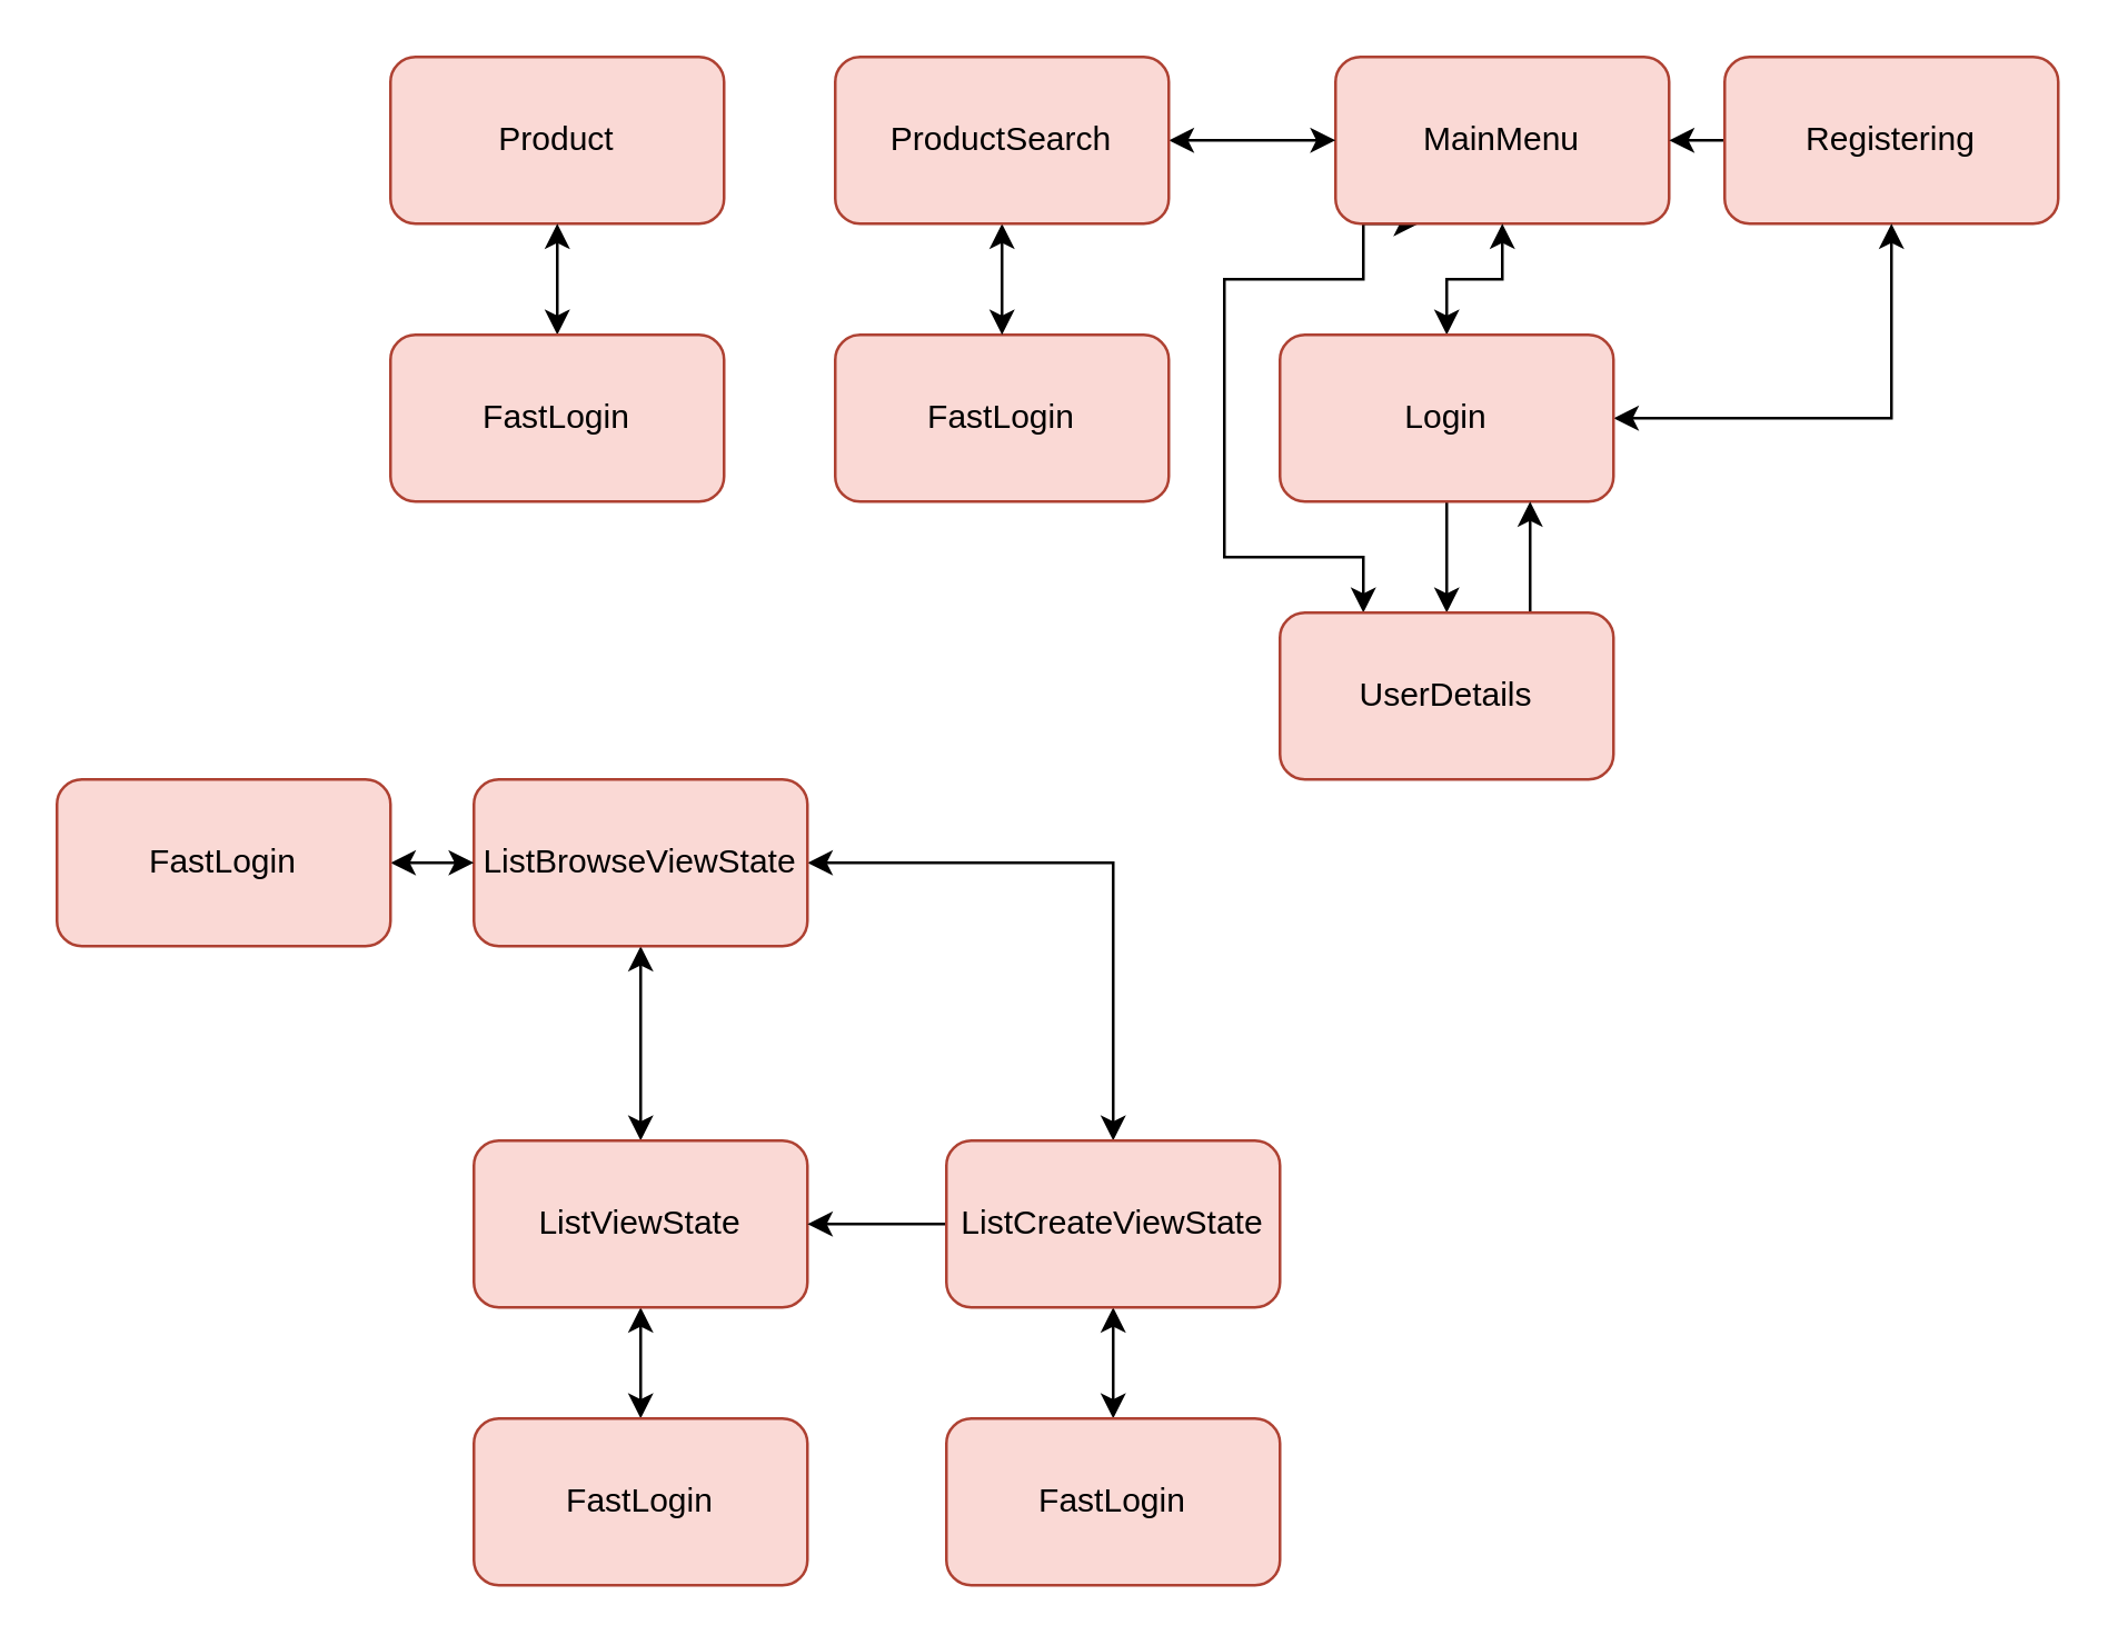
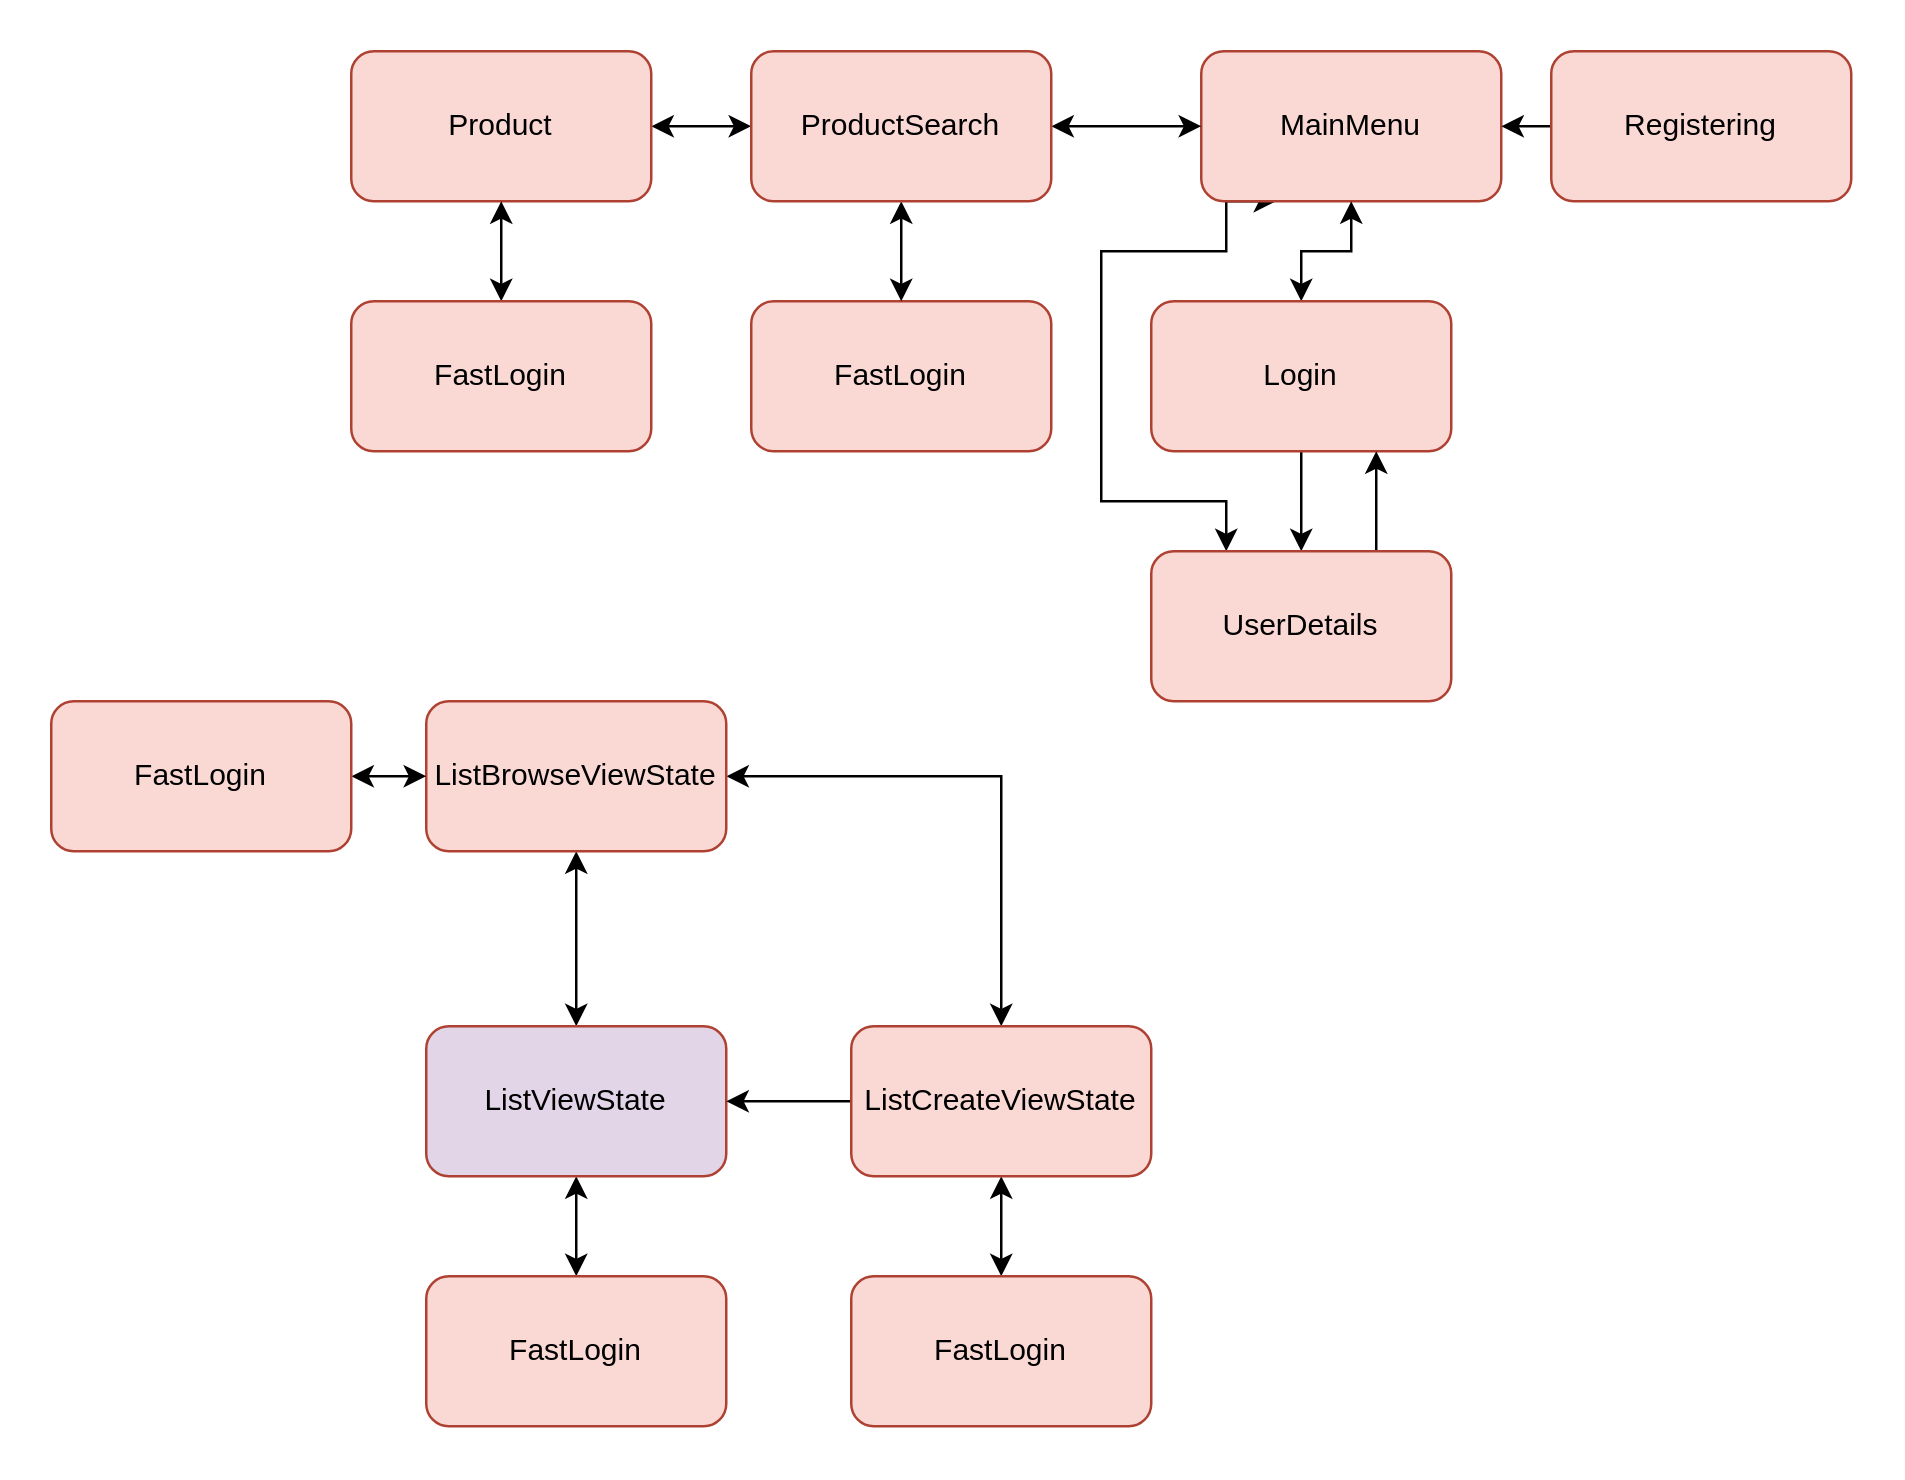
+ <mxCell id="10" style="edgeStyle=orthogonalEdgeStyle;rounded=0;orthogonalLoop=1;jettySize=auto;html=1;exitX=1;exitY=0.5;exitDx=0;exitDy=0;entryX=0;entryY=0.5;entryDx=0;entryDy=0;fontFamily=Helvetica;fontSize=12;fontColor=#000000;startArrow=classic;startFill=1;" edge="1" parent="1" source="11" target="15"><mxGeometry relative="1" as="geometry" /></mxCell>
- <mxCell id="7" style="edgeStyle=orthogonalEdgeStyle;rounded=0;orthogonalLoop=1;jettySize=auto;html=1;exitX=1;exitY=0.5;exitDx=0;exitDy=0;entryX=0.5;entryY=1;entryDx=0;entryDy=0;fontFamily=Helvetica;fontSize=12;fontColor=#000000;startArrow=classic;startFill=1;" edge="1" parent="1" source="9" target="5"><mxGeometry relative="1" as="geometry" /></mxCell>
- <mxCell id="22" value="ListViewState" style="rounded=1;whiteSpace=wrap;html=1;strokeColor=#ae4132;fontFamily=Helvetica;fontSize=12;fontColor=#000000;fillColor=#fad9d5;" vertex="1" parent="1"><mxGeometry x="170" y="410" width="120" height="60" as="geometry" /></mxCell>
+ <mxCell id="22" value="ListViewState" style="rounded=1;whiteSpace=wrap;html=1;strokeColor=#ae4132;fontFamily=Helvetica;fontSize=12;fontColor=#000000;fillColor=#e1d5e7;" vertex="1" parent="1"><mxGeometry x="170" y="410" width="120" height="60" as="geometry" /></mxCell>
